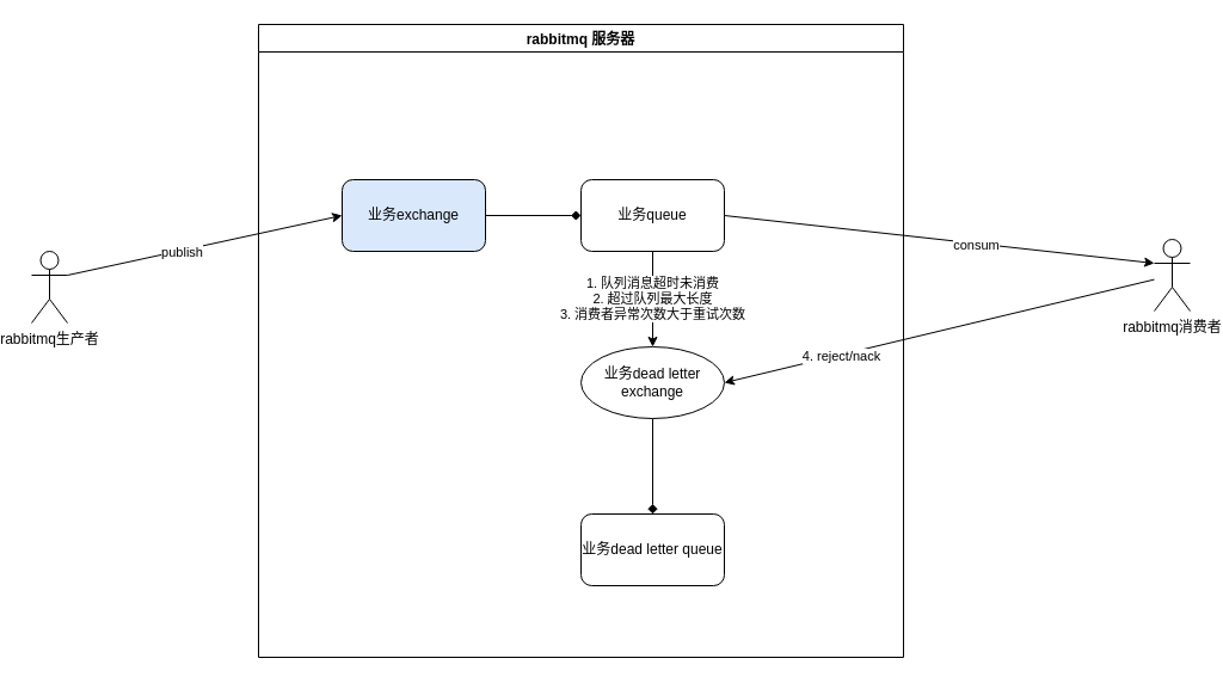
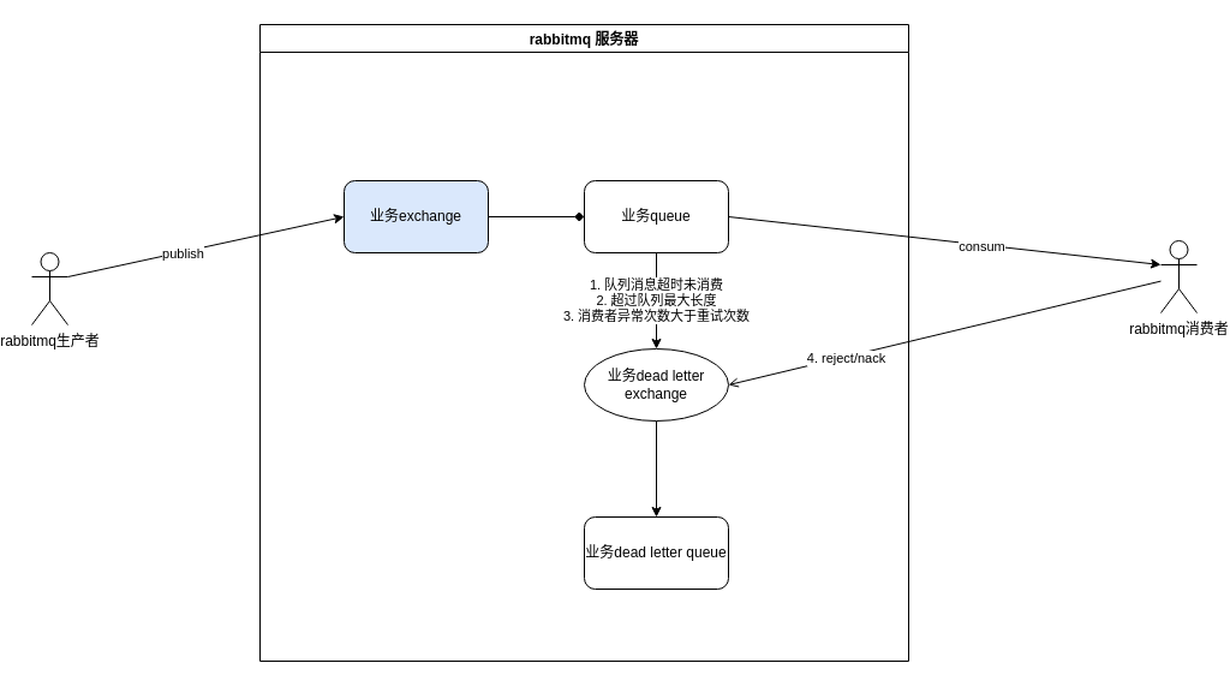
- <mxCell id="16" value="" style="endArrow=classic;html=1;rounded=0;entryX=1;entryY=0.5;entryDx=0;entryDy=0;" edge="1" parent="1" source="11" target="8"><mxGeometry width="50" height="50" relative="1" as="geometry"><mxPoint x="860" y="370" as="sourcePoint" /><mxPoint x="910" y="320" as="targetPoint" /></mxGeometry></mxCell>
+ <mxCell id="16" value="" style="endArrow=open;html=1;rounded=0;entryX=1;entryY=0.5;entryDx=0;entryDy=0;" edge="1" parent="1" source="11" target="8"><mxGeometry width="50" height="50" relative="1" as="geometry"><mxPoint x="860" y="370" as="sourcePoint" /><mxPoint x="910" y="320" as="targetPoint" /></mxGeometry></mxCell>
- <mxCell id="7" value="" style="edgeStyle=orthogonalEdgeStyle;rounded=0;orthogonalLoop=1;jettySize=auto;html=1;endArrow=diamond;" edge="1" parent="2" source="8" target="9"><mxGeometry relative="1" as="geometry" /></mxCell>
+ <mxCell id="7" value="" style="edgeStyle=orthogonalEdgeStyle;rounded=0;orthogonalLoop=1;jettySize=auto;html=1;" edge="1" parent="2" source="8" target="9"><mxGeometry relative="1" as="geometry" /></mxCell>
